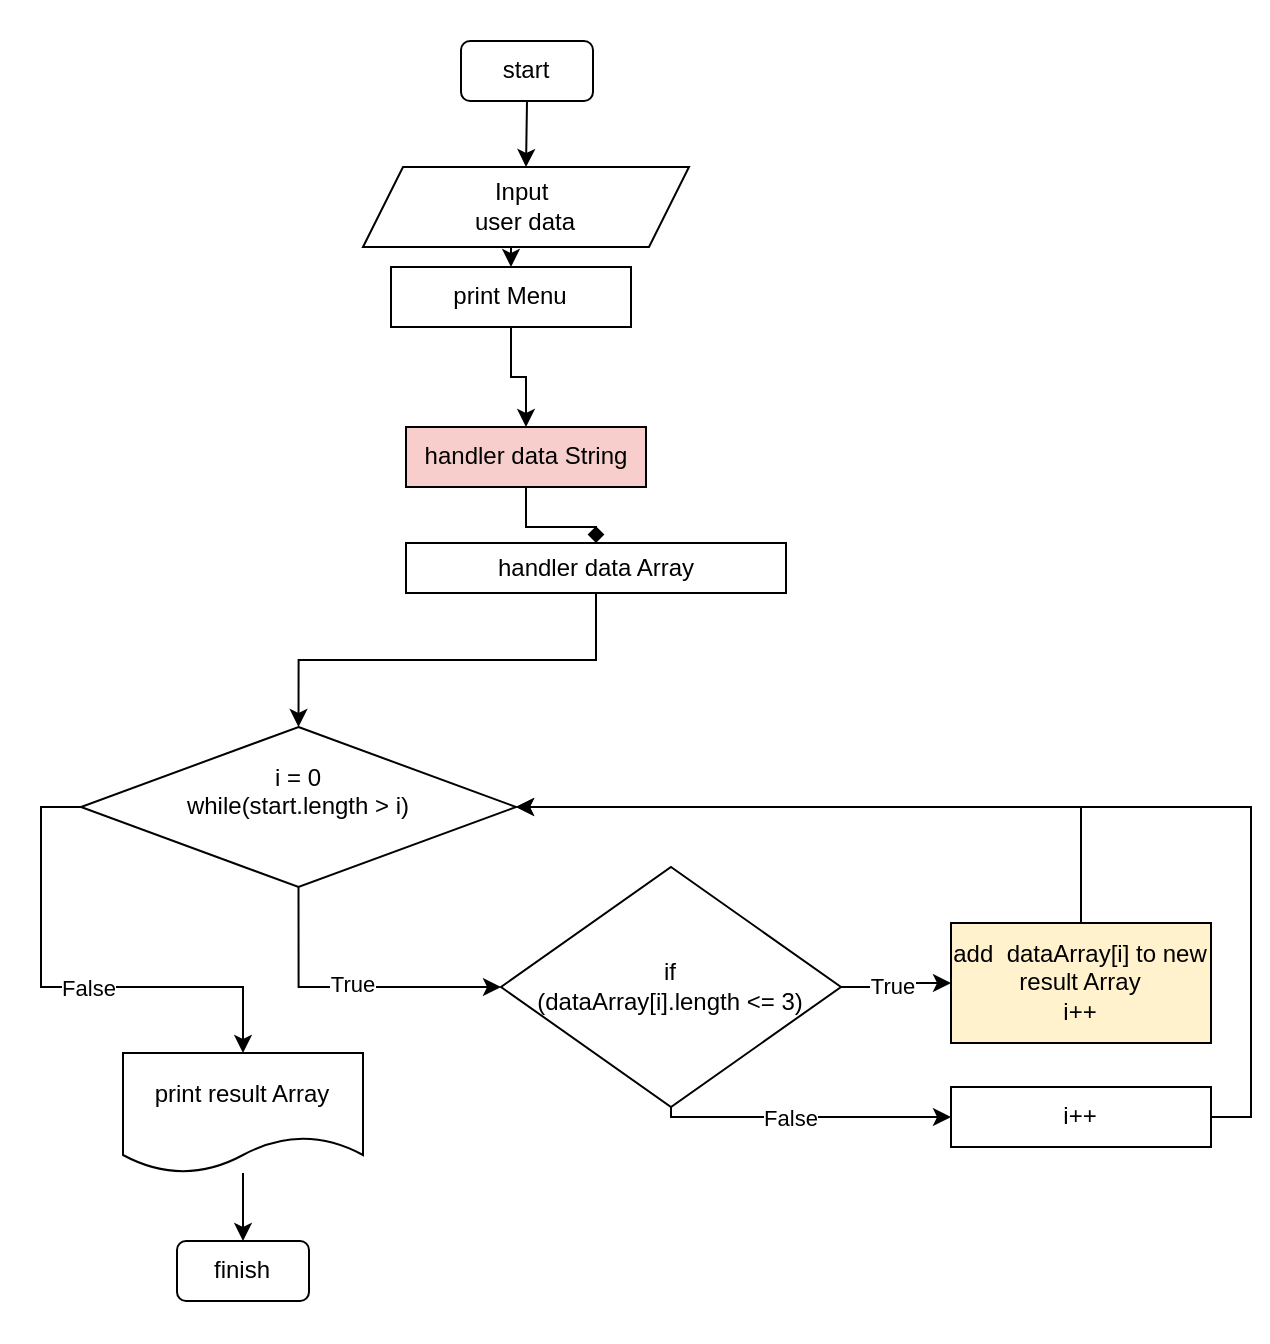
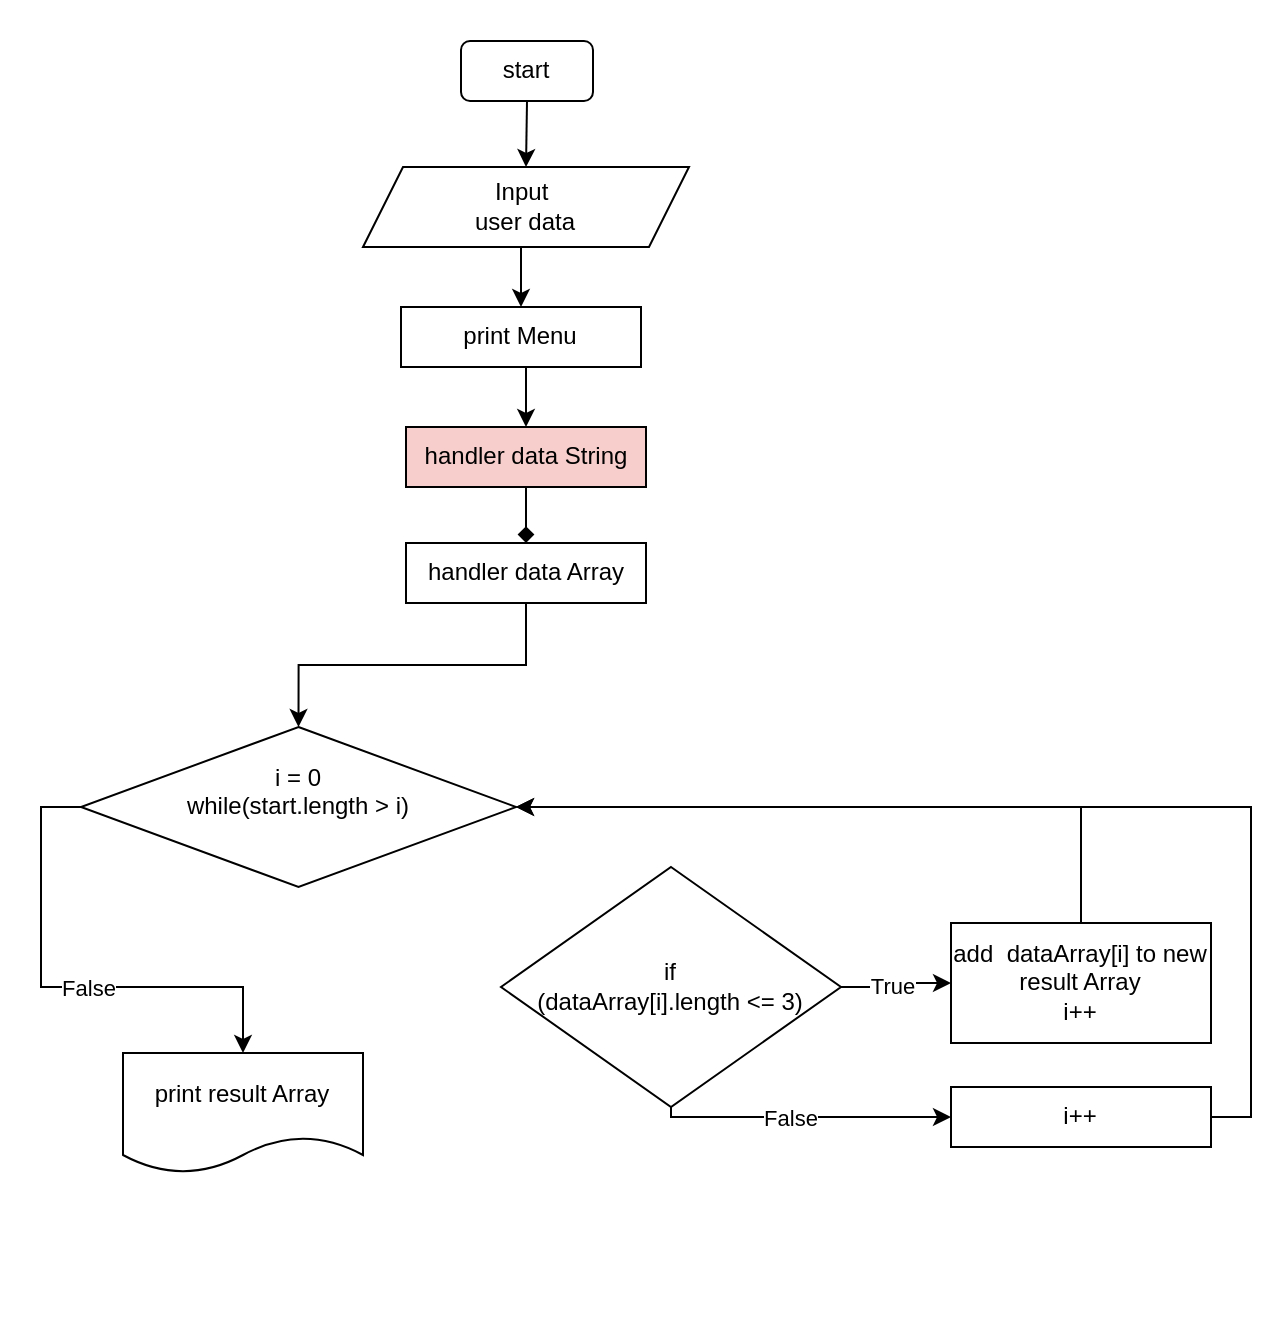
- <mxCell id="17" value="print Menu" style="rounded=0;whiteSpace=wrap;html=1;" vertex="1" parent="1"><mxGeometry x="195" y="133" width="120" height="30" as="geometry" /></mxCell>
+ <mxCell id="17" value="print Menu" style="rounded=0;whiteSpace=wrap;html=1;" vertex="1" parent="1"><mxGeometry x="200" y="153" width="120" height="30" as="geometry" /></mxCell>
- <mxCell id="21" value="handler data Array" style="rounded=0;whiteSpace=wrap;html=1;" vertex="1" parent="1"><mxGeometry x="202.5" y="271" width="190" height="25" as="geometry" /></mxCell>
+ <mxCell id="21" value="handler data Array" style="rounded=0;whiteSpace=wrap;html=1;" vertex="1" parent="1"><mxGeometry x="202.5" y="271" width="120" height="30" as="geometry" /></mxCell>
- <mxCell id="13" value="add&amp;nbsp; dataArray[i] to new result Array&lt;div&gt;i++&lt;/div&gt;" style="rounded=0;whiteSpace=wrap;html=1;fillColor=#fff2cc;" parent="1" vertex="1"><mxGeometry x="475" y="461" width="130" height="60" as="geometry" /></mxCell>
+ <mxCell id="13" value="add&amp;nbsp; dataArray[i] to new result Array&lt;div&gt;i++&lt;/div&gt;" style="rounded=0;whiteSpace=wrap;html=1;" parent="1" vertex="1"><mxGeometry x="475" y="461" width="130" height="60" as="geometry" /></mxCell>
- <mxCell id="22" style="edgeStyle=orthogonalEdgeStyle;rounded=0;orthogonalLoop=1;jettySize=auto;html=1;exitX=0.5;exitY=1;exitDx=0;exitDy=0;entryX=0;entryY=0.5;entryDx=0;entryDy=0;" edge="1" parent="1" source="26" target="10"><mxGeometry relative="1" as="geometry" /></mxCell>
- <mxCell id="23" value="True" style="edgeLabel;html=1;align=center;verticalAlign=middle;resizable=0;points=[];" vertex="1" connectable="0" parent="22"><mxGeometry x="0.021" y="2" relative="1" as="geometry"><mxPoint as="offset" /></mxGeometry></mxCell>
- <mxCell id="14" style="edgeStyle=orthogonalEdgeStyle;rounded=0;orthogonalLoop=1;jettySize=auto;html=1;entryX=0.5;entryY=0;entryDx=0;entryDy=0;" parent="1" source="15" target="11" edge="1"><mxGeometry relative="1" as="geometry" /></mxCell>
- <mxCell id="11" value="finish" style="rounded=1;whiteSpace=wrap;html=1;" parent="1" vertex="1"><mxGeometry x="88" y="620" width="66" height="30" as="geometry" /></mxCell>
